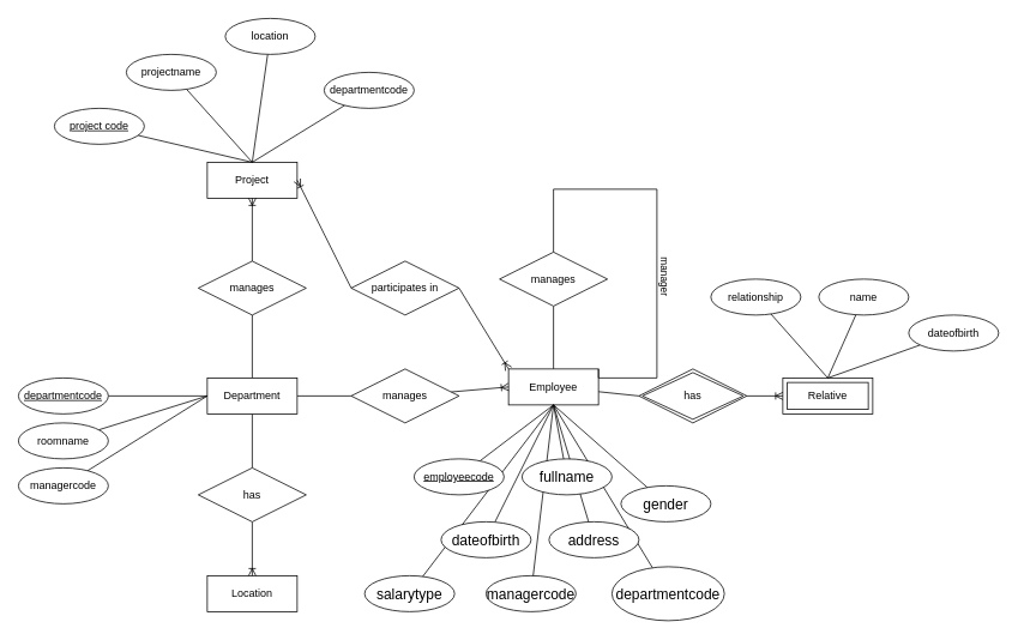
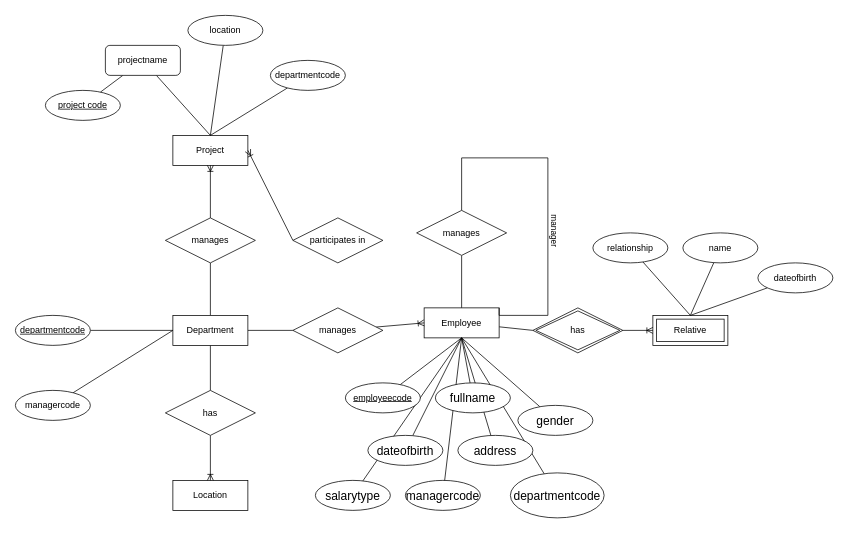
- <mxCell id="48" value="projectname" style="ellipse;whiteSpace=wrap;html=1;align=center;fontStyle=0;" vertex="1" parent="1"><mxGeometry y="60" width="100" height="40" as="geometry" x="140" /></mxCell>
+ <mxCell id="48" value="projectname" style="whiteSpace=wrap;html=1;align=center;fontStyle=0;rounded=1;" vertex="1" parent="1"><mxGeometry y="60" width="100" height="40" as="geometry" x="140" /></mxCell>
- <mxCell id="45" style="edgeStyle=none;rounded=0;orthogonalLoop=1;jettySize=auto;html=1;entryX=0.5;entryY=0;entryDx=0;entryDy=0;endArrow=none;endFill=0;" edge="1" parent="1" source="46" target="11"><mxGeometry relative="1" as="geometry" /></mxCell>
+ <mxCell id="45" style="edgeStyle=none;rounded=0;orthogonalLoop=1;jettySize=auto;html=1;endArrow=none;endFill=0;" edge="1" parent="1" source="46" target="48"><mxGeometry relative="1" as="geometry" /></mxCell>
- <mxCell id="20" style="edgeStyle=none;rounded=0;orthogonalLoop=1;jettySize=auto;html=1;exitX=1;exitY=0.5;exitDx=0;exitDy=0;entryX=0;entryY=0;entryDx=0;entryDy=0;endArrow=ERoneToMany;endFill=0;" edge="1" parent="1" source="21" target="5"><mxGeometry relative="1" as="geometry" /></mxCell>
- <mxCell id="41" style="edgeStyle=none;rounded=0;orthogonalLoop=1;jettySize=auto;html=1;entryX=0;entryY=0.5;entryDx=0;entryDy=0;endArrow=none;endFill=0;" edge="1" parent="1" source="42" target="9"><mxGeometry relative="1" as="geometry" /></mxCell>
- <mxCell id="42" value="roomname" style="ellipse;whiteSpace=wrap;html=1;align=center;" vertex="1" parent="1"><mxGeometry x="20" y="470" width="100" height="40" as="geometry" /></mxCell>
- <mxCell id="36" value="&lt;span style=&quot;font-size: 16px;&quot;&gt;salarytype&lt;/span&gt;" style="ellipse;whiteSpace=wrap;html=1;align=center;" vertex="1" parent="1"><mxGeometry x="405" y="640" width="100" height="40" as="geometry" /></mxCell>
+ <mxCell id="36" value="&lt;span style=&quot;font-size: 16px;&quot;&gt;salarytype&lt;/span&gt;" style="ellipse;whiteSpace=wrap;html=1;align=center;" vertex="1" parent="1"><mxGeometry x="420" y="640" width="100" height="40" as="geometry" /></mxCell>
